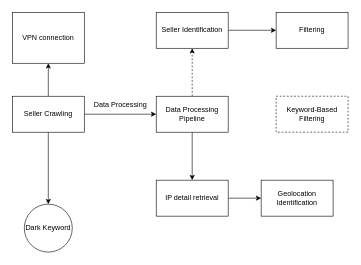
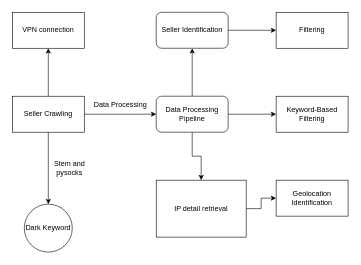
- <mxCell id="15" value="Seller Identification" style="rounded=0;whiteSpace=wrap;html=1;" vertex="1" parent="1"><mxGeometry x="260" y="20" width="120" height="60" as="geometry" /></mxCell>
+ <mxCell id="15" value="Seller Identification" style="whiteSpace=wrap;html=1;rounded=1;" vertex="1" parent="1"><mxGeometry x="260" y="20" width="120" height="60" as="geometry" /></mxCell>
- <mxCell id="19" value="VPN connection" style="rounded=0;whiteSpace=wrap;html=1;" vertex="1" parent="1"><mxGeometry x="20" y="20" width="120" height="85" as="geometry" /></mxCell>
+ <mxCell id="19" value="VPN connection" style="rounded=0;whiteSpace=wrap;html=1;" vertex="1" parent="1"><mxGeometry x="20" y="20" width="120" height="60" as="geometry" /></mxCell>
- <mxCell id="7" value="" style="edgeStyle=orthogonalEdgeStyle;rounded=0;orthogonalLoop=1;jettySize=auto;html=1;dashed=1;" edge="1" parent="1" source="9" target="15"><mxGeometry relative="1" as="geometry" /></mxCell>
+ <mxCell id="7" value="" style="edgeStyle=orthogonalEdgeStyle;rounded=0;orthogonalLoop=1;jettySize=auto;html=1;" edge="1" parent="1" source="9" target="15"><mxGeometry relative="1" as="geometry" /></mxCell>
- <mxCell id="9" value="Data Processing Pipeline" style="rounded=0;whiteSpace=wrap;html=1;" vertex="1" parent="1"><mxGeometry x="260" y="160" width="120" height="60" as="geometry" /></mxCell>
+ <mxCell id="9" value="Data Processing Pipeline" style="whiteSpace=wrap;html=1;rounded=1;" vertex="1" parent="1"><mxGeometry x="260" y="160" width="120" height="60" as="geometry" /></mxCell>
+ <mxCell id="6" value="" style="edgeStyle=orthogonalEdgeStyle;rounded=0;orthogonalLoop=1;jettySize=auto;html=1;" edge="1" parent="1" source="9" target="13"><mxGeometry relative="1" as="geometry" /></mxCell>
- <mxCell id="13" value="Keyword-Based Filtering" style="rounded=0;whiteSpace=wrap;html=1;dashed=1;" vertex="1" parent="1"><mxGeometry x="460" y="160" width="120" height="60" as="geometry" /></mxCell>
+ <mxCell id="13" value="Keyword-Based Filtering" style="rounded=0;whiteSpace=wrap;html=1;" vertex="1" parent="1"><mxGeometry x="460" y="160" width="120" height="60" as="geometry" /></mxCell>
+ <mxCell id="11" value="Stem and&lt;br&gt;pysocks" style="text;html=1;align=center;verticalAlign=middle;resizable=0;points=[];autosize=1;strokeColor=none;fillColor=none;" vertex="1" parent="1"><mxGeometry x="80" y="260" width="70" height="40" as="geometry" /></mxCell>
- <mxCell id="17" value="IP detail retrieval" style="rounded=0;whiteSpace=wrap;html=1;" vertex="1" parent="1"><mxGeometry x="260" y="300" width="120" height="60" as="geometry" /></mxCell>
+ <mxCell id="17" value="IP detail retrieval" style="rounded=0;whiteSpace=wrap;html=1;" vertex="1" parent="1"><mxGeometry x="260" y="300" width="150" height="95" as="geometry" /></mxCell>
- <mxCell id="18" value="Geolocation Identification" style="rounded=0;whiteSpace=wrap;html=1;" vertex="1" parent="1"><mxGeometry x="435" y="300" width="120" height="60" as="geometry" /></mxCell>
+ <mxCell id="18" value="Geolocation Identification" style="rounded=0;whiteSpace=wrap;html=1;" vertex="1" parent="1"><mxGeometry x="460" y="300" width="120" height="60" as="geometry" /></mxCell>
